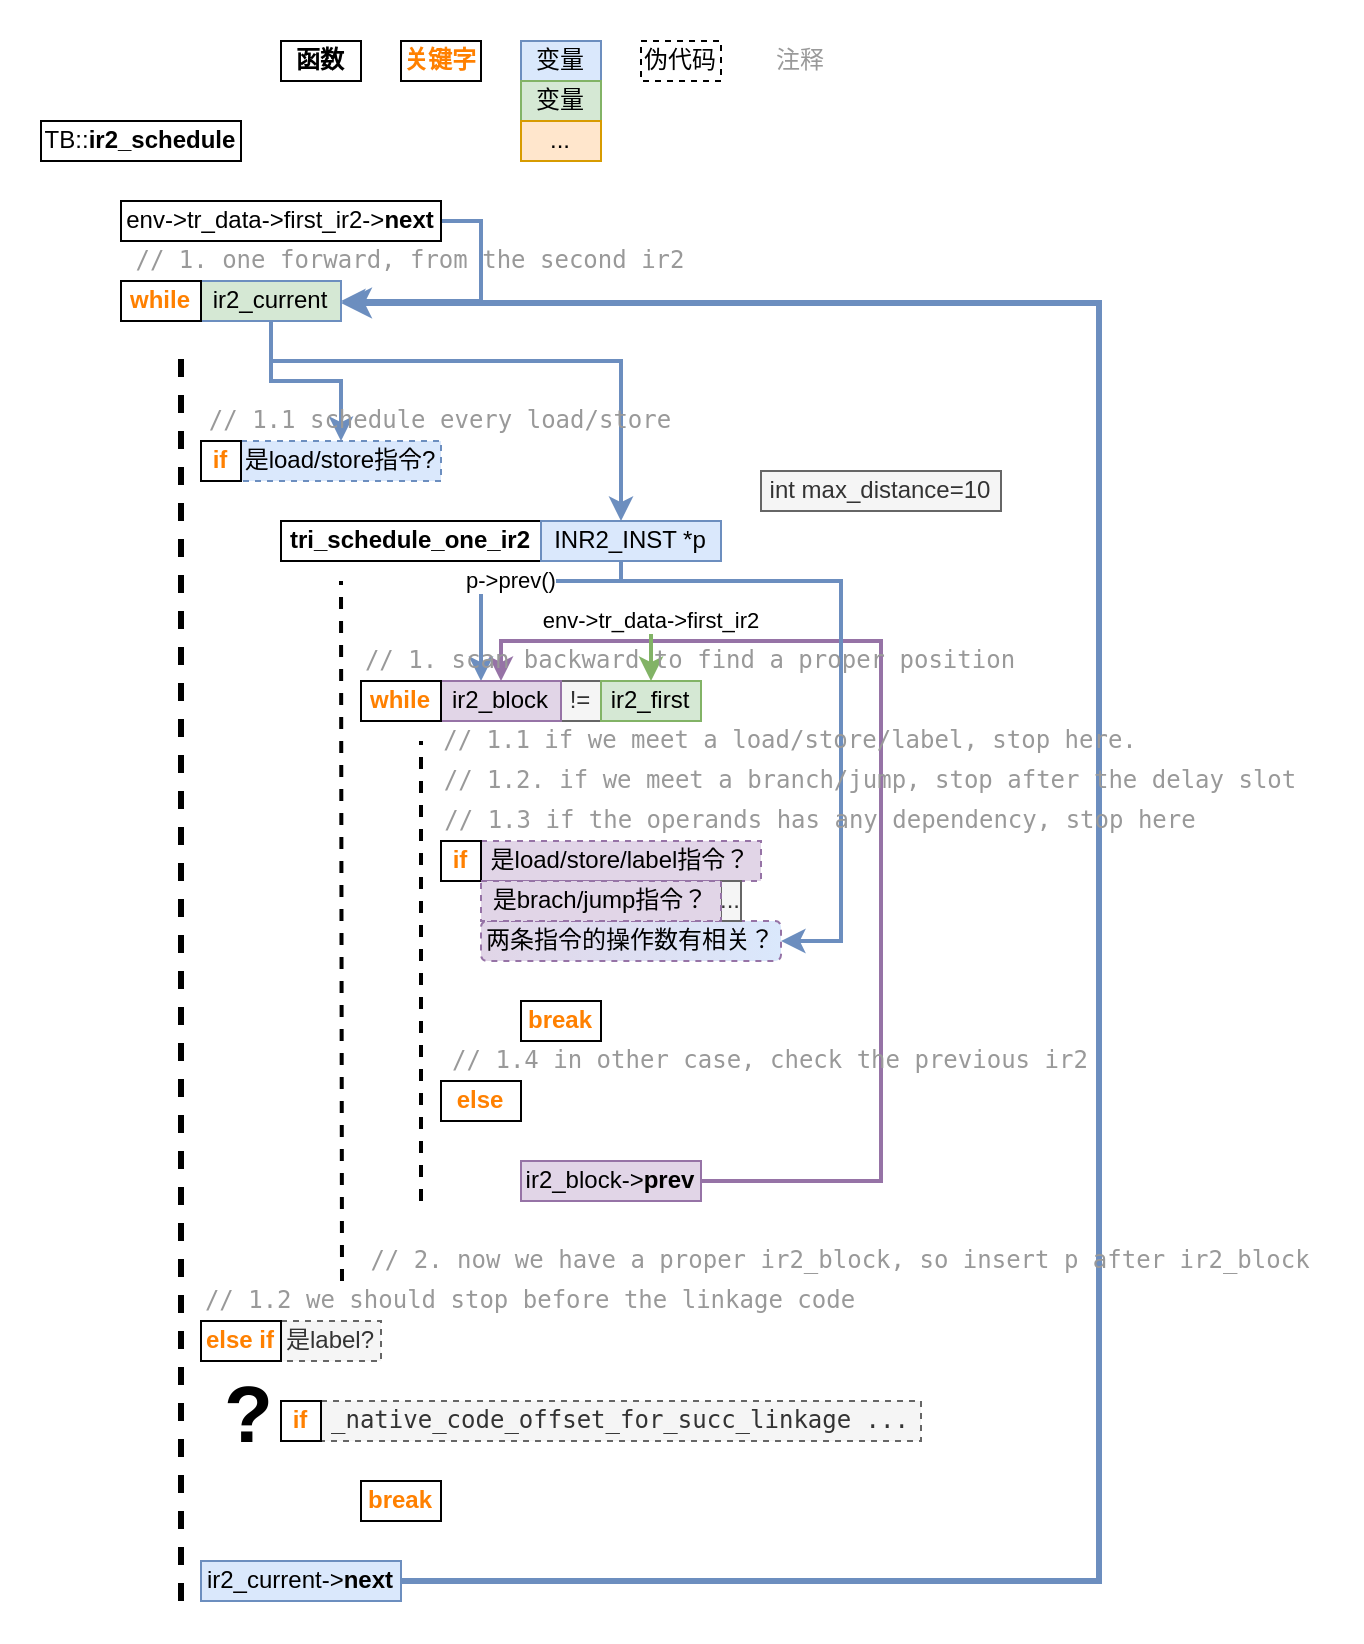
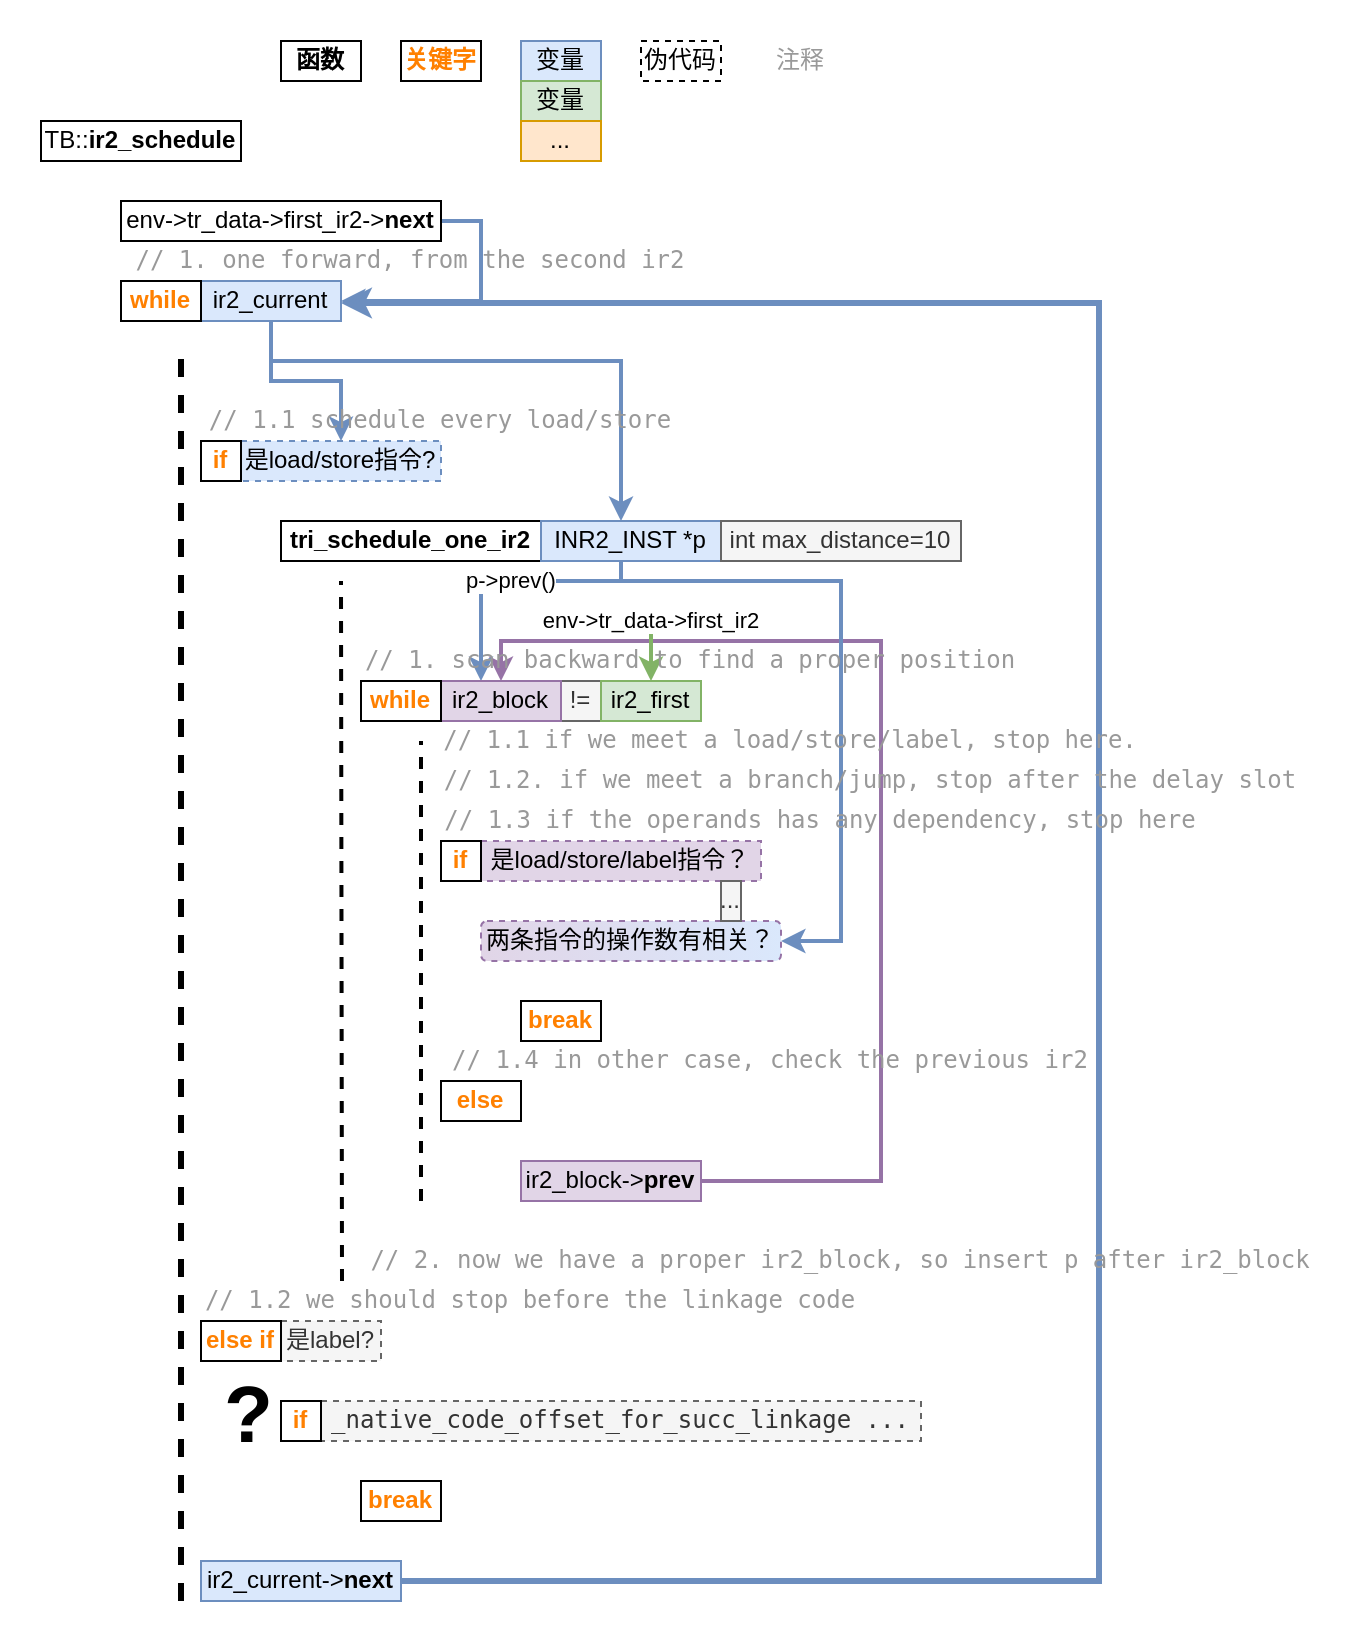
- <mxCell id="7" value="ir2_current" style="rounded=0;whiteSpace=wrap;html=1;fillColor=#d5e8d4;strokeColor=#6c8ebf;" vertex="1" parent="1"><mxGeometry x="100" y="140" width="70" height="20" as="geometry" /></mxCell>
+ <mxCell id="7" value="ir2_current" style="rounded=0;whiteSpace=wrap;html=1;fillColor=#dae8fc;strokeColor=#6c8ebf;" vertex="1" parent="1"><mxGeometry x="100" y="140" width="70" height="20" as="geometry" /></mxCell>
- <mxCell id="34" value="int max_distance=10" style="rounded=0;whiteSpace=wrap;html=1;fillColor=#f5f5f5;strokeColor=#666666;fontColor=#333333;" vertex="1" parent="1"><mxGeometry x="380" y="235" width="120" height="20" as="geometry" /></mxCell>
+ <mxCell id="34" value="int max_distance=10" style="rounded=0;whiteSpace=wrap;html=1;fillColor=#f5f5f5;strokeColor=#666666;fontColor=#333333;" vertex="1" parent="1"><mxGeometry x="360" y="260" width="120" height="20" as="geometry" /></mxCell>
- <mxCell id="51" value="是brach/jump指令？" style="rounded=0;whiteSpace=wrap;html=1;dashed=1;fillColor=#e1d5e7;strokeColor=#9673a6;" vertex="1" parent="1"><mxGeometry x="240" y="440" width="120" height="20" as="geometry" /></mxCell>
